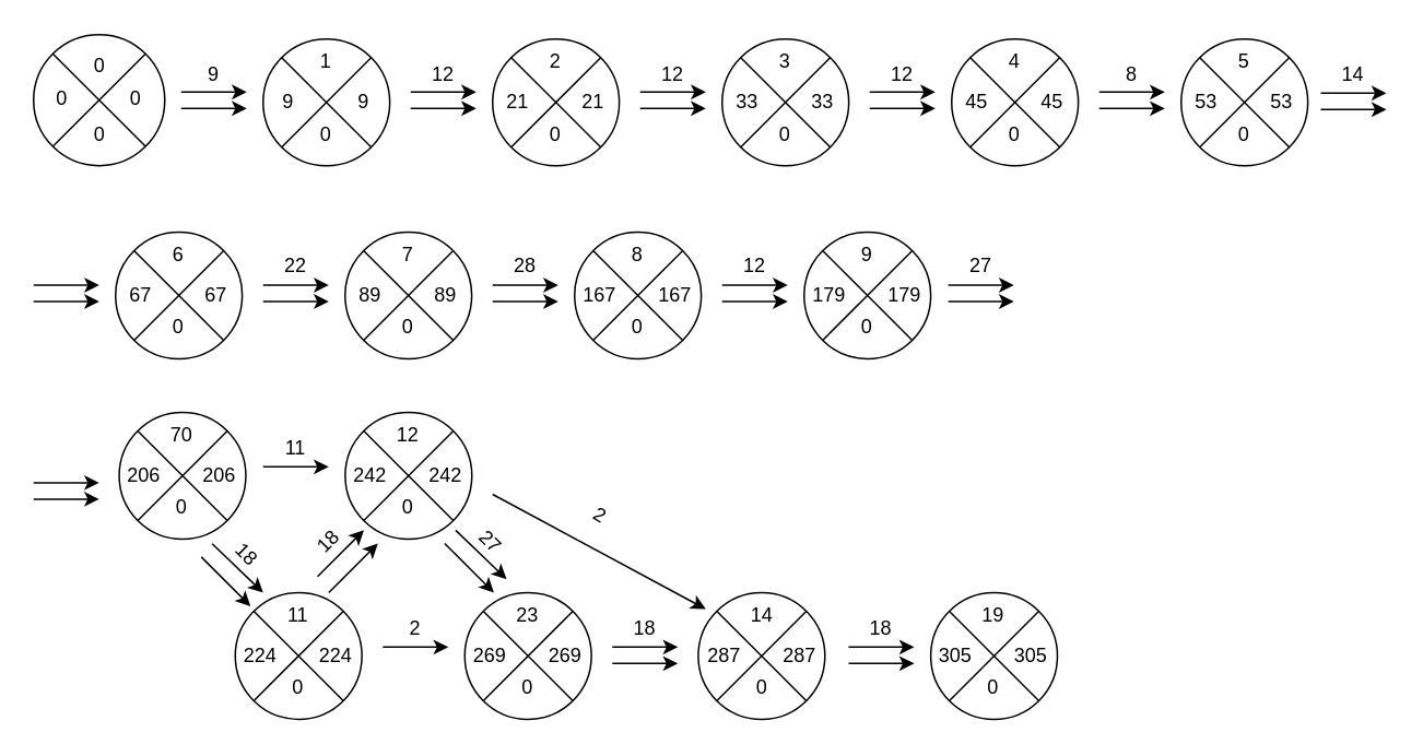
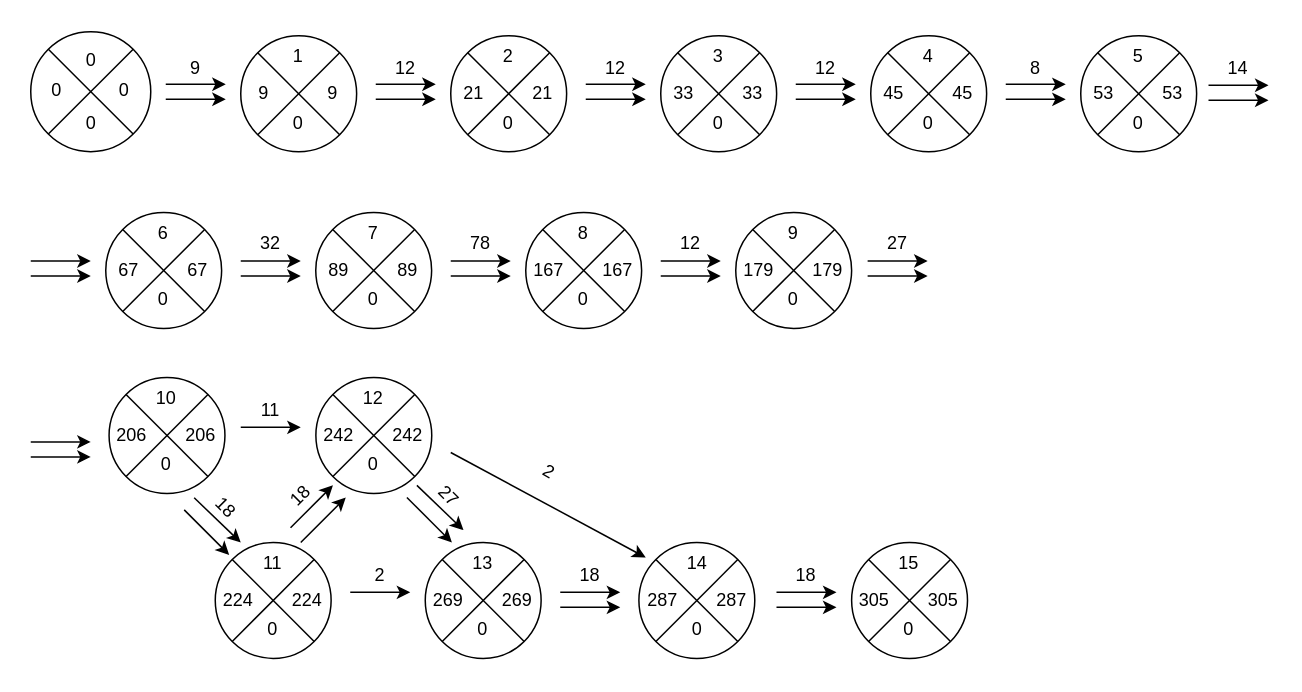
- <mxCell id="77" value="22" style="text;html=1;strokeColor=none;fillColor=none;align=center;verticalAlign=middle;whiteSpace=wrap;rounded=0;" parent="1" vertex="1"><mxGeometry x="160" y="152.45" width="40" height="20" as="geometry" /></mxCell>
+ <mxCell id="77" value="32" style="text;html=1;strokeColor=none;fillColor=none;align=center;verticalAlign=middle;whiteSpace=wrap;rounded=0;" parent="1" vertex="1"><mxGeometry x="160" y="152.45" width="40" height="20" as="geometry" /></mxCell>
- <mxCell id="87" value="28" style="text;html=1;strokeColor=none;fillColor=none;align=center;verticalAlign=middle;whiteSpace=wrap;rounded=0;" parent="1" vertex="1"><mxGeometry x="300" y="152.45" width="40" height="20" as="geometry" /></mxCell>
+ <mxCell id="87" value="78" style="text;html=1;strokeColor=none;fillColor=none;align=center;verticalAlign=middle;whiteSpace=wrap;rounded=0;" parent="1" vertex="1"><mxGeometry x="300" y="152.45" width="40" height="20" as="geometry" /></mxCell>
- <mxCell id="101" value="70" style="text;html=1;strokeColor=none;fillColor=none;align=center;verticalAlign=middle;whiteSpace=wrap;rounded=0;" parent="1" vertex="1"><mxGeometry x="99.38" y="259.27" width="22.92" height="11.58" as="geometry" /></mxCell>
+ <mxCell id="101" value="10" style="text;html=1;strokeColor=none;fillColor=none;align=center;verticalAlign=middle;whiteSpace=wrap;rounded=0;" parent="1" vertex="1"><mxGeometry x="99.38" y="259.27" width="22.92" height="11.58" as="geometry" /></mxCell>
- <mxCell id="134" value="23" style="text;html=1;strokeColor=none;fillColor=none;align=center;verticalAlign=middle;whiteSpace=wrap;rounded=0;" parent="1" vertex="1"><mxGeometry x="310.16" y="369.27" width="22.92" height="11.58" as="geometry" /></mxCell>
+ <mxCell id="134" value="13" style="text;html=1;strokeColor=none;fillColor=none;align=center;verticalAlign=middle;whiteSpace=wrap;rounded=0;" parent="1" vertex="1"><mxGeometry x="310.16" y="369.27" width="22.92" height="11.58" as="geometry" /></mxCell>
- <mxCell id="148" value="19" style="text;html=1;strokeColor=none;fillColor=none;align=center;verticalAlign=middle;whiteSpace=wrap;rounded=0;" parent="1" vertex="1"><mxGeometry x="594.41" y="369.27" width="22.92" height="11.58" as="geometry" /></mxCell>
+ <mxCell id="148" value="15" style="text;html=1;strokeColor=none;fillColor=none;align=center;verticalAlign=middle;whiteSpace=wrap;rounded=0;" parent="1" vertex="1"><mxGeometry x="594.41" y="369.27" width="22.92" height="11.58" as="geometry" /></mxCell>
